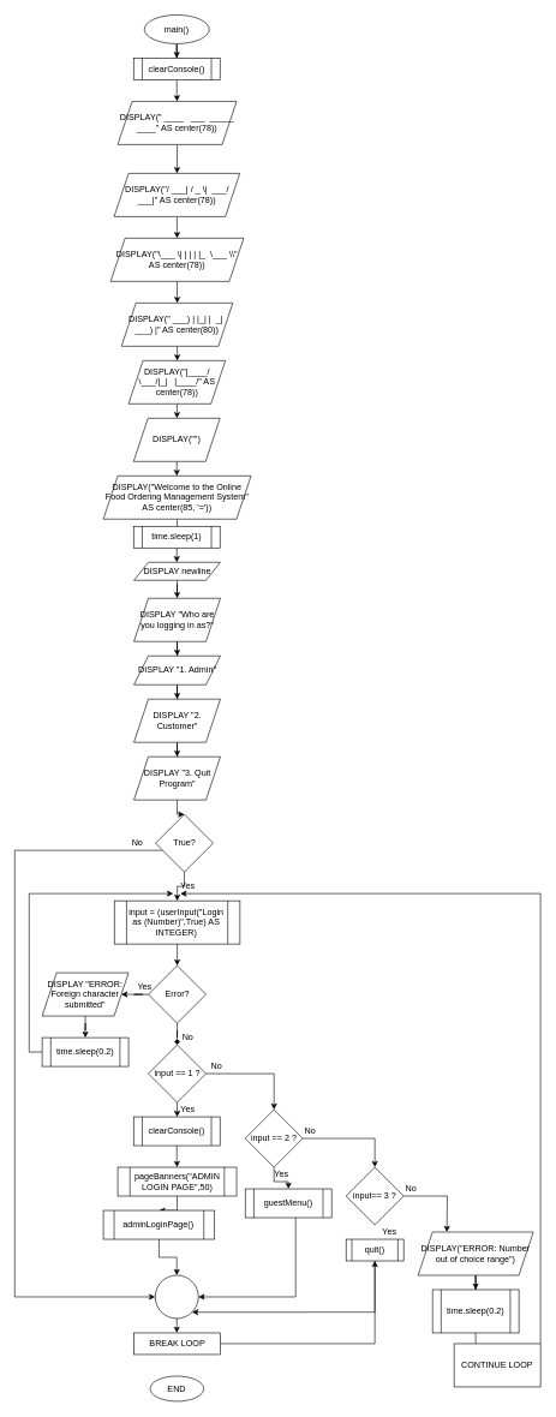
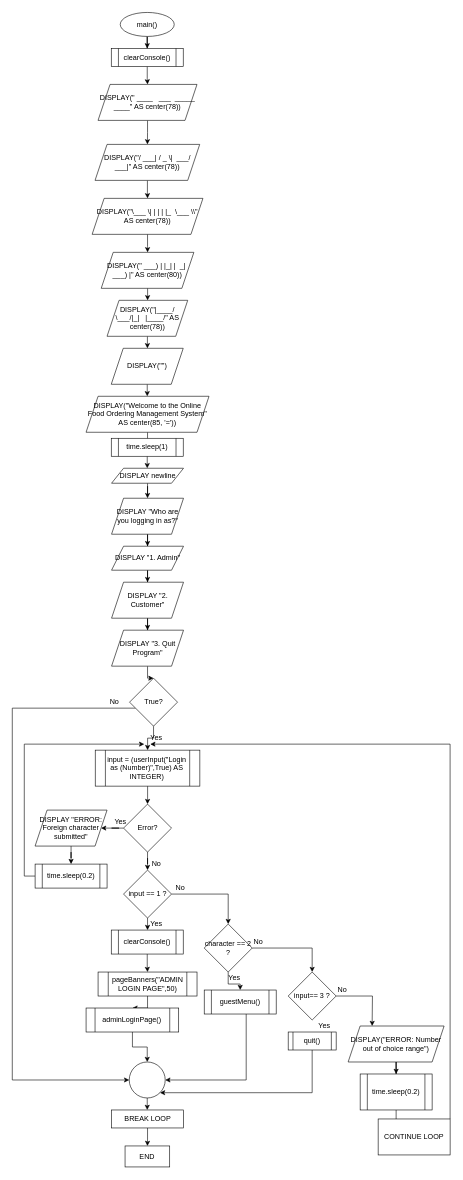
- <mxCell id="38" value="" style="edgeStyle=orthogonalEdgeStyle;rounded=0;orthogonalLoop=1;jettySize=auto;html=1;endArrow=diamond;" parent="1" source="39" target="46" edge="1"><mxGeometry relative="1" as="geometry" /></mxCell>
+ <mxCell id="38" value="" style="edgeStyle=orthogonalEdgeStyle;rounded=0;orthogonalLoop=1;jettySize=auto;html=1;" parent="1" source="39" target="46" edge="1"><mxGeometry relative="1" as="geometry" /></mxCell>
- <mxCell id="55" value="input == 2 ?" style="rhombus;whiteSpace=wrap;html=1;" parent="1" vertex="1"><mxGeometry x="340" y="1540" width="80" height="80" as="geometry" /></mxCell>
+ <mxCell id="55" value="character == 2 ?" style="rhombus;whiteSpace=wrap;html=1;" parent="1" vertex="1"><mxGeometry x="340" y="1540" width="80" height="80" as="geometry" /></mxCell>
- <mxCell id="70" value="" style="edgeStyle=orthogonalEdgeStyle;rounded=0;orthogonalLoop=1;jettySize=auto;html=1;" parent="1" source="71" target="61" edge="1"><mxGeometry relative="1" as="geometry" /></mxCell>
+ <mxCell id="70" value="" style="edgeStyle=orthogonalEdgeStyle;rounded=0;orthogonalLoop=1;jettySize=auto;html=1;" parent="1" source="71" target="72" edge="1"><mxGeometry relative="1" as="geometry" /></mxCell>
- <mxCell id="72" value="END" style="ellipse;whiteSpace=wrap;html=1;" parent="1" vertex="1"><mxGeometry x="208" y="1910" width="74.49" height="35" as="geometry" /></mxCell>
+ <mxCell id="72" value="END" style="whiteSpace=wrap;html=1;rounded=0;" parent="1" vertex="1"><mxGeometry x="208" y="1910" width="74.49" height="35" as="geometry" /></mxCell>
